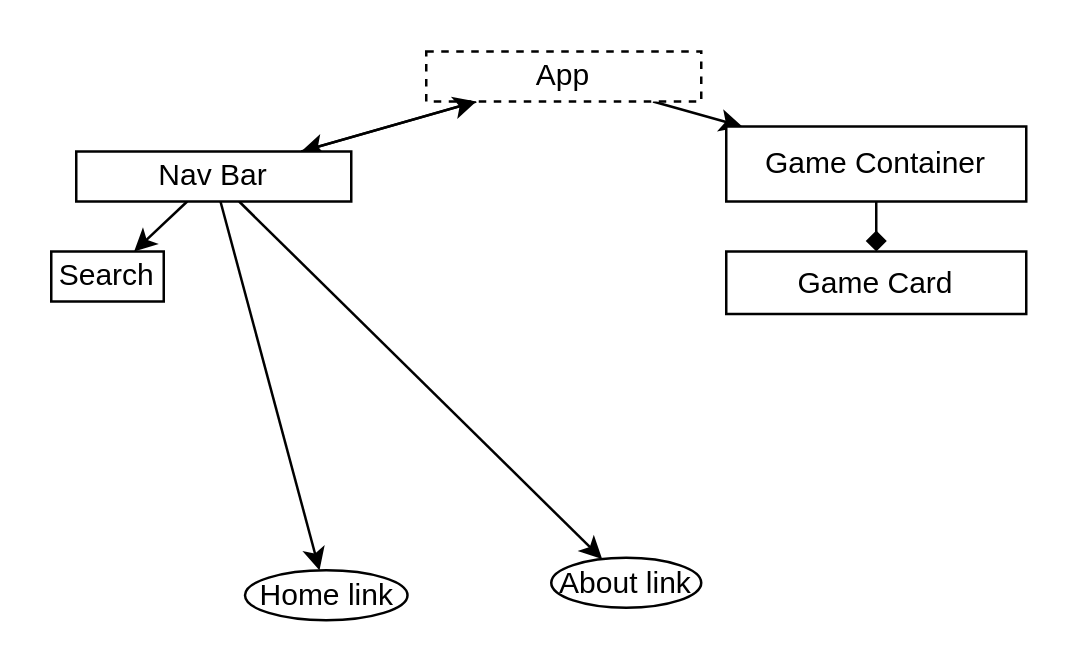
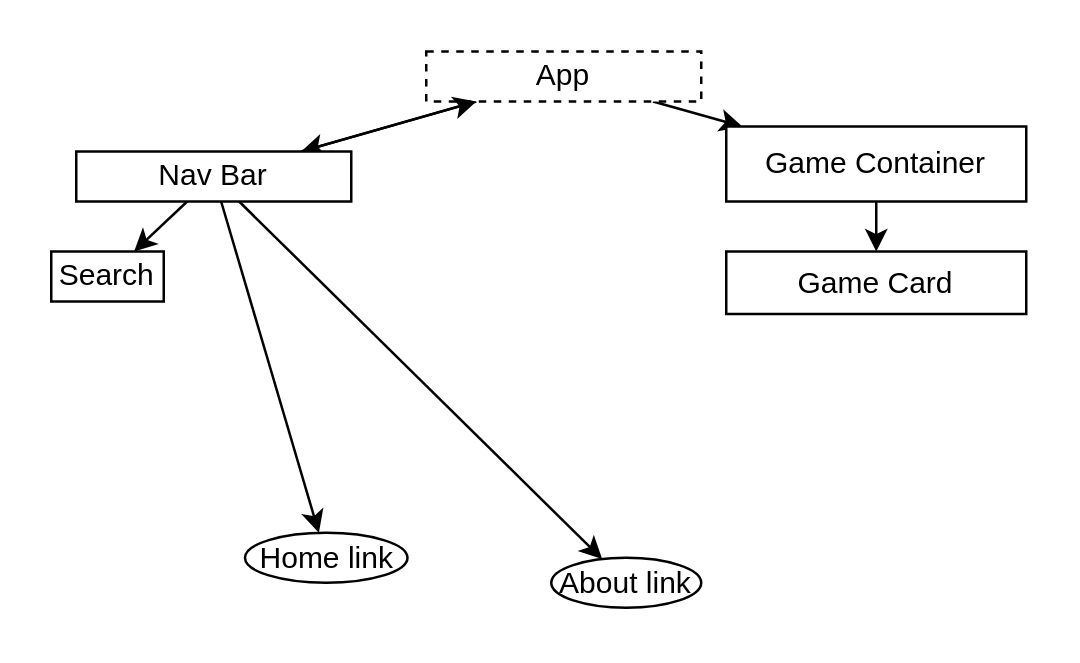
- <mxCell id="10" value="" style="edgeStyle=none;html=1;endArrow=diamond;" parent="1" source="11" target="12" edge="1"><mxGeometry relative="1" as="geometry" /></mxCell>
+ <mxCell id="10" value="" style="edgeStyle=none;html=1;" parent="1" source="11" target="12" edge="1"><mxGeometry relative="1" as="geometry" /></mxCell>
- <mxCell id="13" value="Home link" style="ellipse;whiteSpace=wrap;html=1;rounded=0;direction=west;" parent="1" vertex="1"><mxGeometry x="97.5" y="227.5" width="65" height="20" as="geometry" /></mxCell>
+ <mxCell id="13" value="Home link" style="ellipse;whiteSpace=wrap;html=1;rounded=0;direction=west;" parent="1" vertex="1"><mxGeometry x="97.5" y="212.5" width="65" height="20" as="geometry" /></mxCell>
